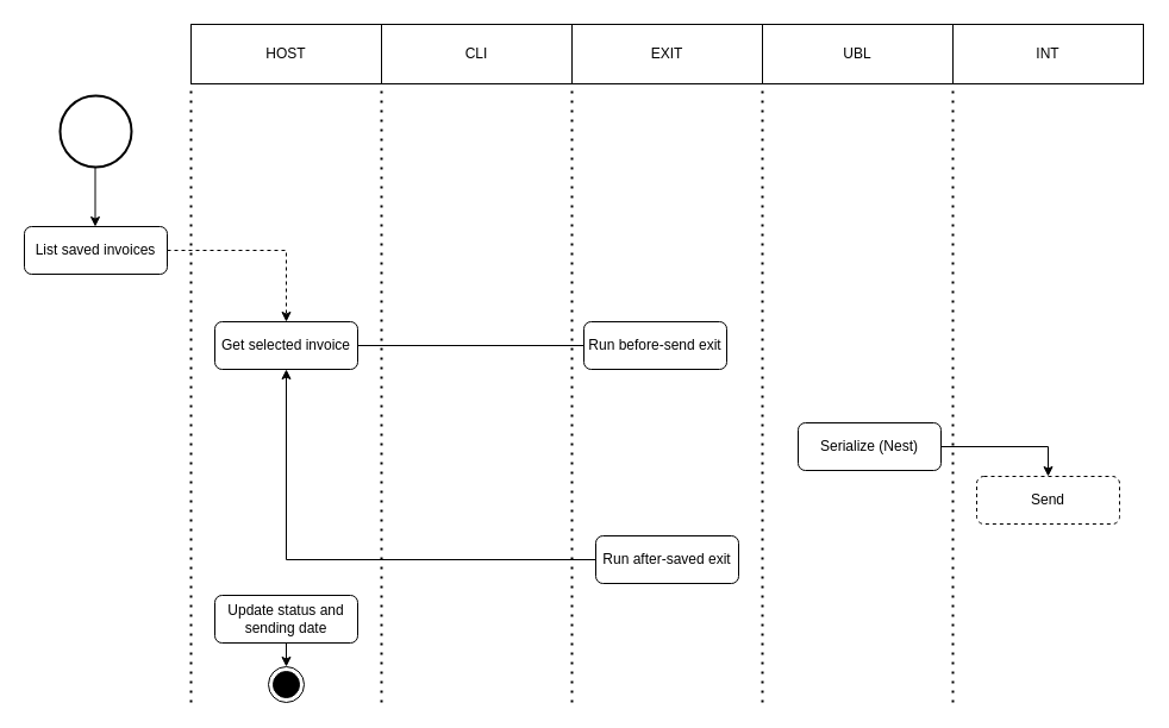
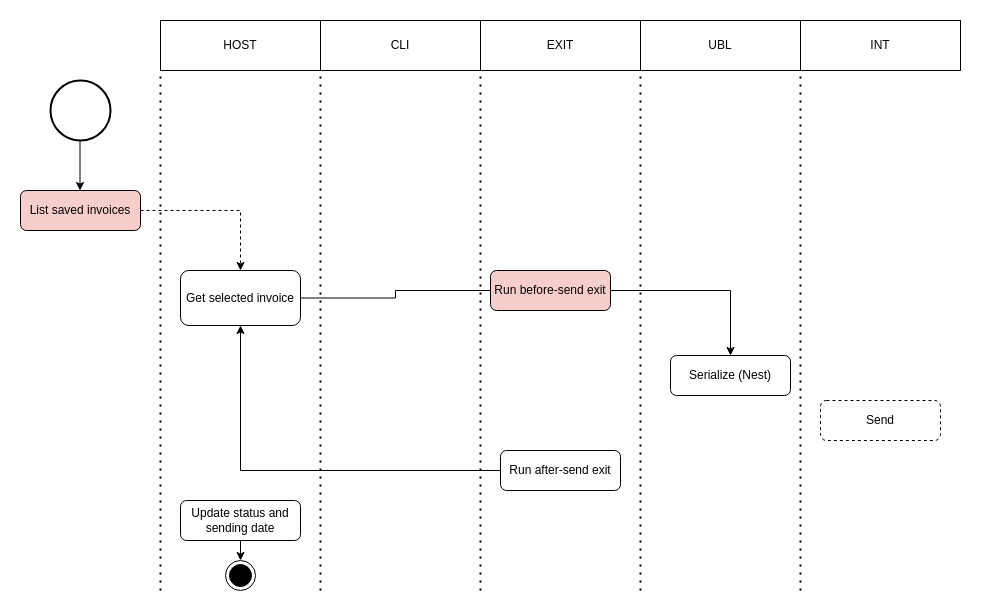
- <mxCell id="10" value="List saved invoices" style="rounded=1;whiteSpace=wrap;html=1;" vertex="1" parent="1"><mxGeometry x="20" y="190" width="120" height="40" as="geometry" /></mxCell>
+ <mxCell id="10" value="List saved invoices" style="rounded=1;whiteSpace=wrap;html=1;fillColor=#f8cecc;" vertex="1" parent="1"><mxGeometry x="20" y="190" width="120" height="40" as="geometry" /></mxCell>
- <mxCell id="19" value="Get selected invoice" style="rounded=1;whiteSpace=wrap;html=1;" vertex="1" parent="1"><mxGeometry x="180" y="270" width="120" height="40" as="geometry" /></mxCell>
+ <mxCell id="19" value="Get selected invoice" style="rounded=1;whiteSpace=wrap;html=1;" vertex="1" parent="1"><mxGeometry x="180" y="270" width="120" height="55" as="geometry" /></mxCell>
- <mxCell id="27" value="Run before-send exit" style="rounded=1;whiteSpace=wrap;html=1;" vertex="1" parent="1"><mxGeometry x="490" y="270" width="120" height="40" as="geometry" /></mxCell>
+ <mxCell id="27" value="Run before-send exit" style="rounded=1;whiteSpace=wrap;html=1;fillColor=#f8cecc;" vertex="1" parent="1"><mxGeometry x="490" y="270" width="120" height="40" as="geometry" /></mxCell>
+ <mxCell id="26" style="edgeStyle=orthogonalEdgeStyle;rounded=0;orthogonalLoop=1;jettySize=auto;html=1;exitX=1;exitY=0.5;exitDx=0;exitDy=0;entryX=0.5;entryY=0;entryDx=0;entryDy=0;" edge="1" parent="1" source="27" target="21"><mxGeometry relative="1" as="geometry" /></mxCell>
- <mxCell id="20" style="edgeStyle=orthogonalEdgeStyle;rounded=0;orthogonalLoop=1;jettySize=auto;html=1;" edge="1" parent="1" source="21" target="22"><mxGeometry relative="1" as="geometry" /></mxCell>
- <mxCell id="25" value="Run after-saved exit" style="rounded=1;whiteSpace=wrap;html=1;" vertex="1" parent="1"><mxGeometry x="500" y="450" width="120" height="40" as="geometry" /></mxCell>
+ <mxCell id="25" value="Run after-send exit" style="rounded=1;whiteSpace=wrap;html=1;" vertex="1" parent="1"><mxGeometry x="500" y="450" width="120" height="40" as="geometry" /></mxCell>
